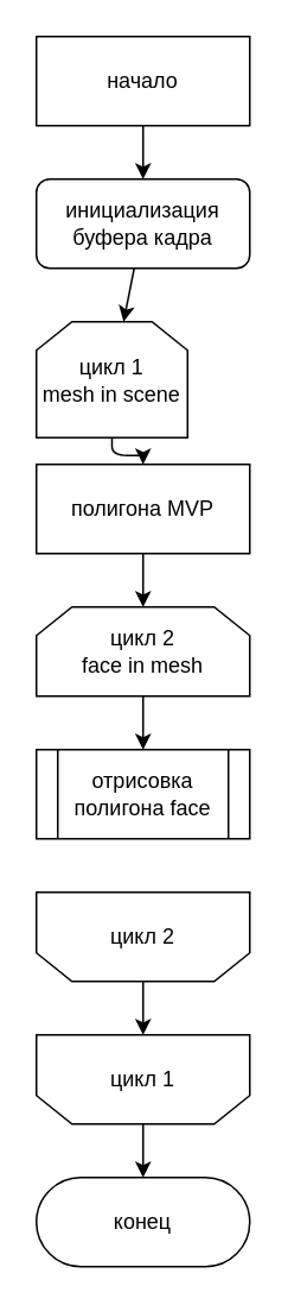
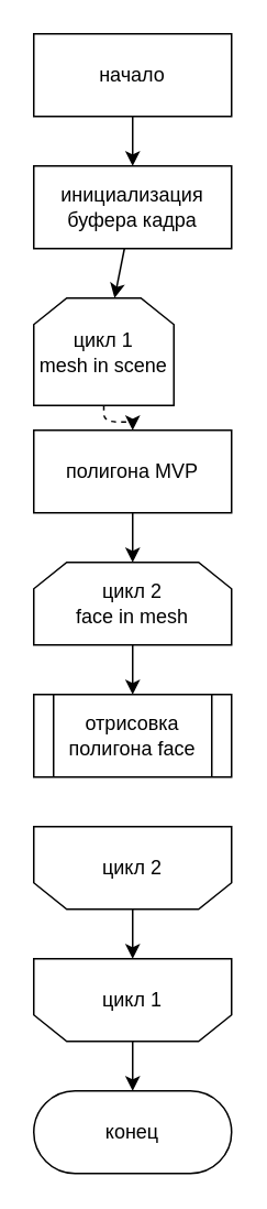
- <mxCell id="6" value="инициализация буфера кадра" style="whiteSpace=wrap;html=1;rounded=1;" parent="1" vertex="1"><mxGeometry x="20" y="100" width="120" height="50" as="geometry" /></mxCell>
+ <mxCell id="6" value="инициализация буфера кадра" style="rounded=0;whiteSpace=wrap;html=1;" parent="1" vertex="1"><mxGeometry x="20" y="100" width="120" height="50" as="geometry" /></mxCell>
- <mxCell id="7" style="edgeStyle=orthogonalEdgeStyle;html=1;" parent="1" source="8" target="13" edge="1"><mxGeometry relative="1" as="geometry" /></mxCell>
+ <mxCell id="7" style="edgeStyle=orthogonalEdgeStyle;html=1;dashed=1;" parent="1" source="8" target="13" edge="1"><mxGeometry relative="1" as="geometry" /></mxCell>
